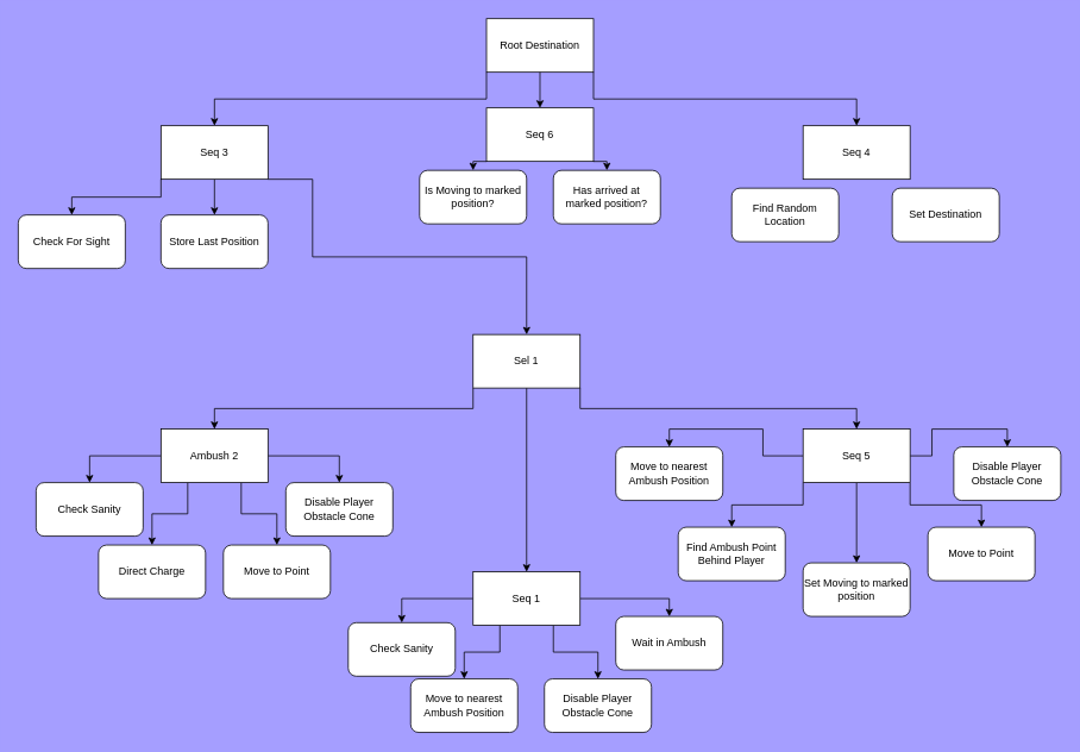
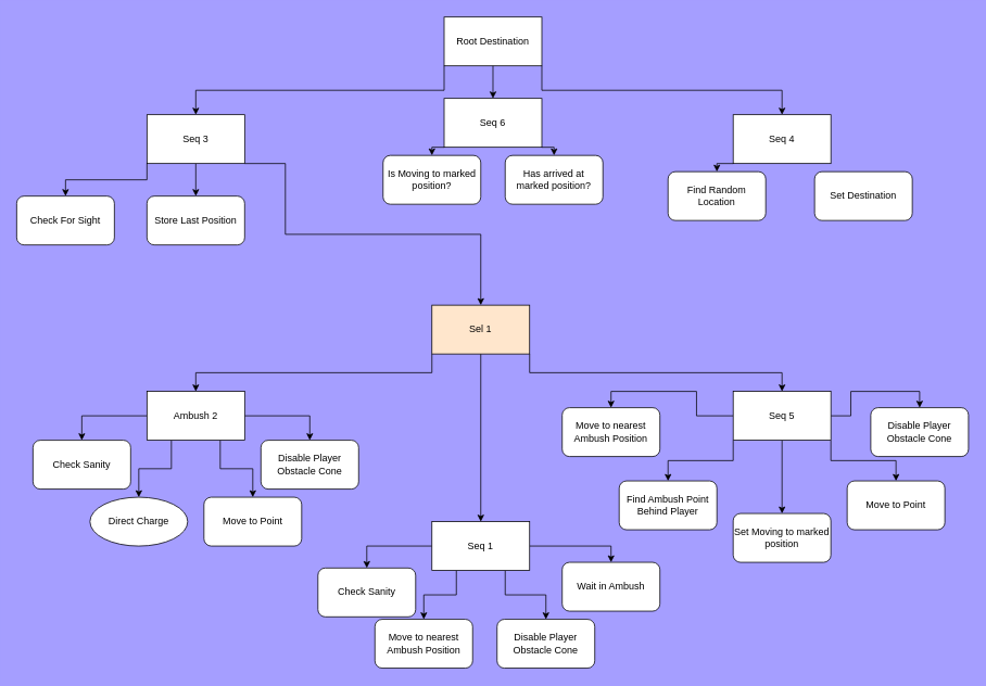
+ <mxCell id="13" style="edgeStyle=orthogonalEdgeStyle;rounded=0;orthogonalLoop=1;jettySize=auto;html=1;exitX=0;exitY=1;exitDx=0;exitDy=0;entryX=0.5;entryY=0;entryDx=0;entryDy=0;" edge="1" parent="1" source="14" target="17"><mxGeometry relative="1" as="geometry" /></mxCell>
- <mxCell id="24" value="Sel 1" style="rounded=0;whiteSpace=wrap;html=1;" vertex="1" parent="1"><mxGeometry x="530" y="374" width="120" height="60" as="geometry" /></mxCell>
+ <mxCell id="24" value="Sel 1" style="rounded=0;whiteSpace=wrap;html=1;fillColor=#ffe6cc;" vertex="1" parent="1"><mxGeometry x="530" y="374" width="120" height="60" as="geometry" /></mxCell>
- <mxCell id="47" value="Direct Charge" style="rounded=1;whiteSpace=wrap;html=1;" vertex="1" parent="1"><mxGeometry x="110" y="610" width="120" height="60" as="geometry" /></mxCell>
+ <mxCell id="47" value="Direct Charge" style="ellipse;whiteSpace=wrap;html=1;" vertex="1" parent="1"><mxGeometry x="110" y="610" width="120" height="60" as="geometry" /></mxCell>
